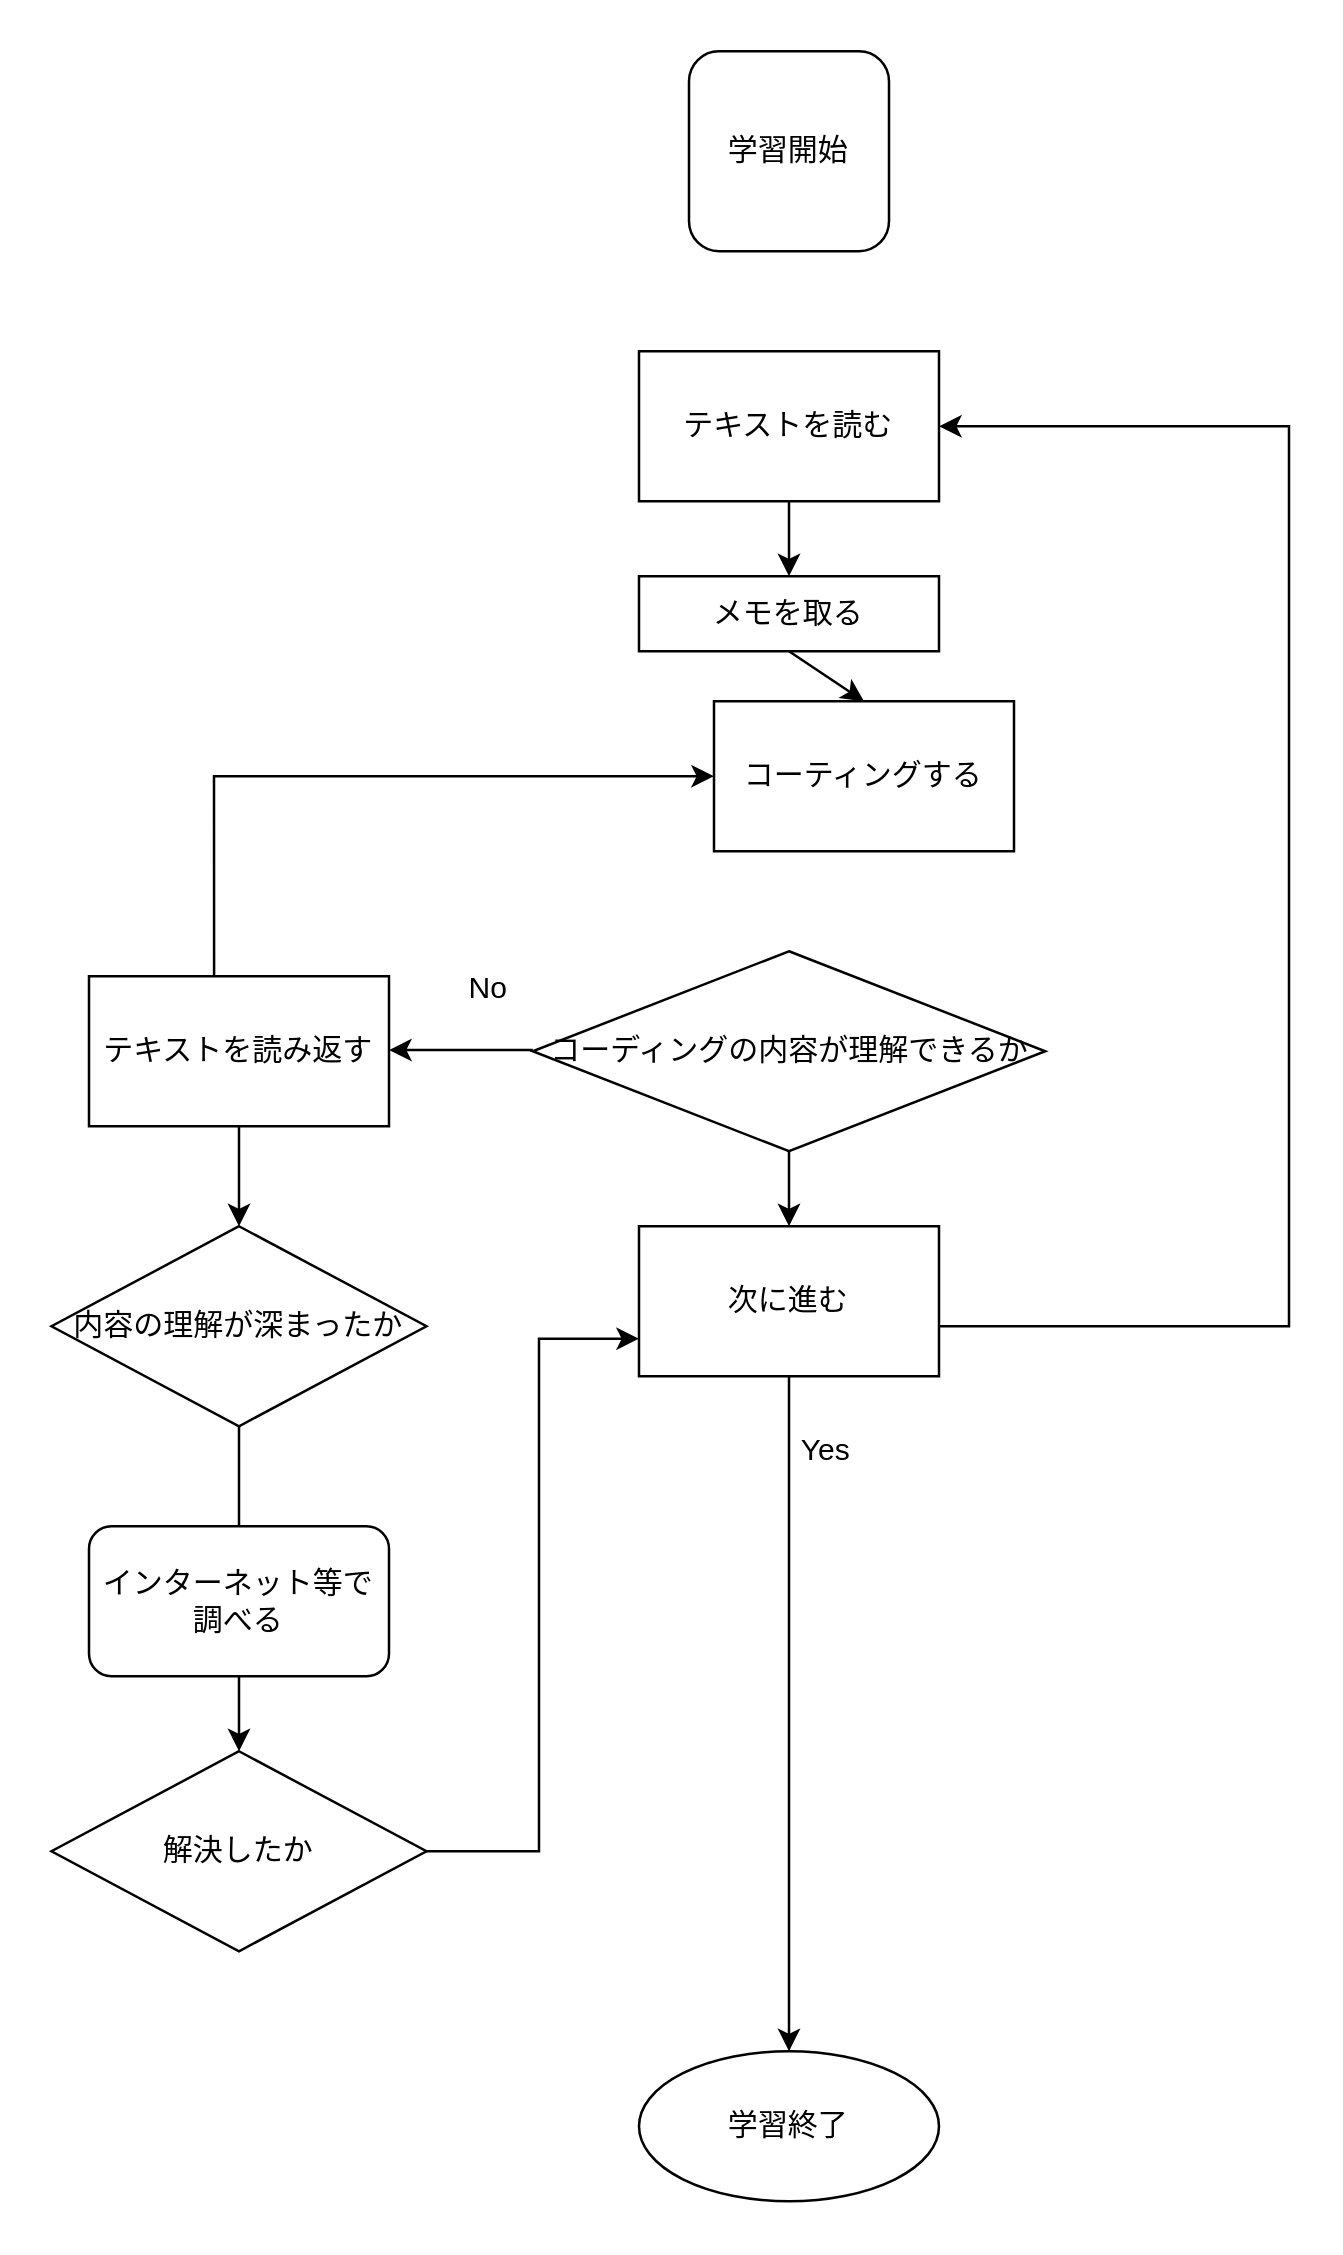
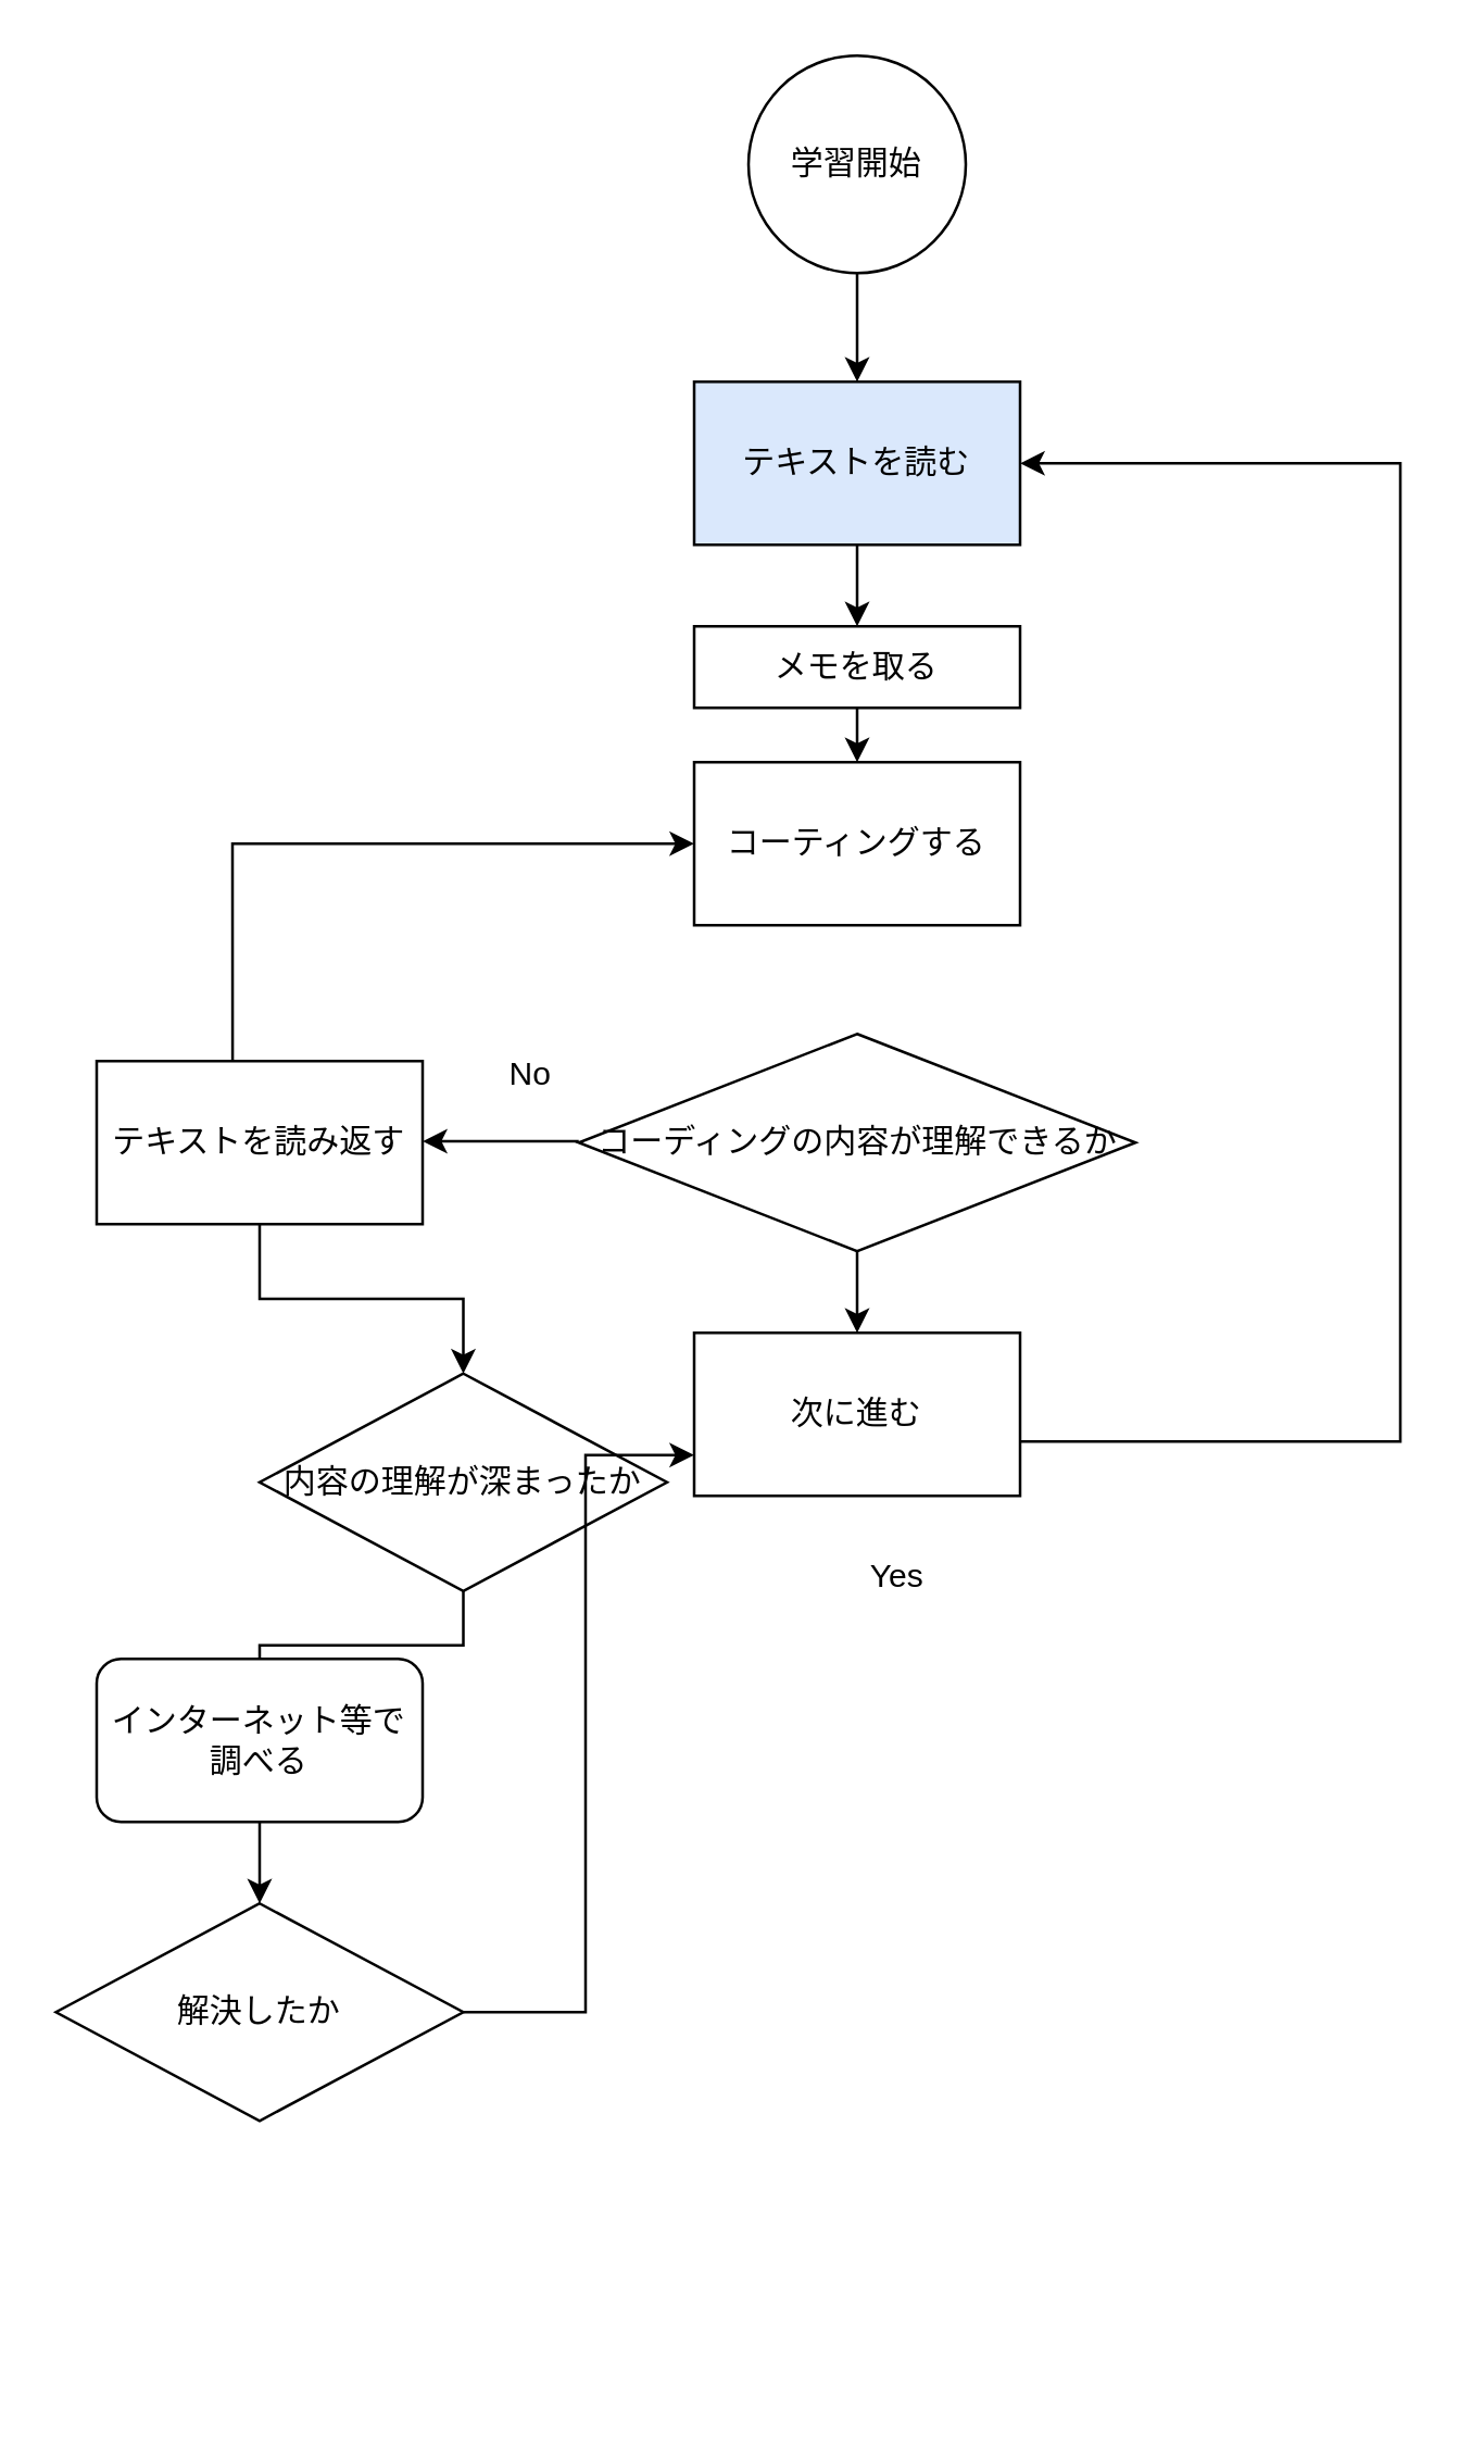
- <mxCell id="26" value="学習開始" style="whiteSpace=wrap;html=1;rounded=1;" vertex="1" parent="1"><mxGeometry x="275" y="20" width="80" height="80" as="geometry" /></mxCell>
+ <mxCell id="26" value="学習開始" style="ellipse;whiteSpace=wrap;html=1;rounded=0;" vertex="1" parent="1"><mxGeometry x="275" y="20" width="80" height="80" as="geometry" /></mxCell>
+ <mxCell id="25" value="" style="edgeStyle=orthogonalEdgeStyle;rounded=0;orthogonalLoop=1;jettySize=auto;html=1;" edge="1" parent="1" source="26" target="3"><mxGeometry relative="1" as="geometry" /></mxCell>
- <mxCell id="3" value="テキストを読む" style="rounded=0;whiteSpace=wrap;html=1;" vertex="1" parent="1"><mxGeometry x="255" y="140" width="120" height="60" as="geometry" /></mxCell>
+ <mxCell id="3" value="テキストを読む" style="rounded=0;whiteSpace=wrap;html=1;fillColor=#dae8fc;" vertex="1" parent="1"><mxGeometry x="255" y="140" width="120" height="60" as="geometry" /></mxCell>
- <mxCell id="4" value="コーティングする" style="whiteSpace=wrap;html=1;rounded=0;" vertex="1" parent="1"><mxGeometry x="285" y="280" width="120" height="60" as="geometry" /></mxCell>
+ <mxCell id="4" value="コーティングする" style="whiteSpace=wrap;html=1;rounded=0;" vertex="1" parent="1"><mxGeometry x="255" y="280" width="120" height="60" as="geometry" /></mxCell>
- <mxCell id="19" value="内容の理解が深まったか" style="rhombus;whiteSpace=wrap;html=1;rounded=0;" vertex="1" parent="1"><mxGeometry x="20" y="490" width="150" height="80" as="geometry" /></mxCell>
+ <mxCell id="19" value="内容の理解が深まったか" style="rhombus;whiteSpace=wrap;html=1;rounded=0;" vertex="1" parent="1"><mxGeometry x="95" y="505" width="150" height="80" as="geometry" /></mxCell>
- <mxCell id="11" value="" style="edgeStyle=orthogonalEdgeStyle;rounded=0;orthogonalLoop=1;jettySize=auto;html=1;" edge="1" parent="1" source="12" target="24"><mxGeometry relative="1" as="geometry" /></mxCell>
- <mxCell id="24" value="学習終了" style="whiteSpace=wrap;html=1;rounded=0;shape=ellipse;perimeter=ellipsePerimeter;" vertex="1" parent="1"><mxGeometry x="255" y="820" width="120" height="60" as="geometry" /></mxCell>
